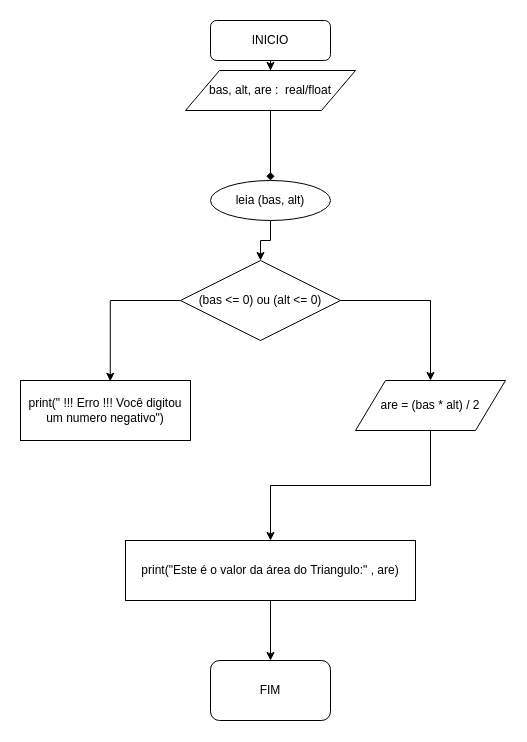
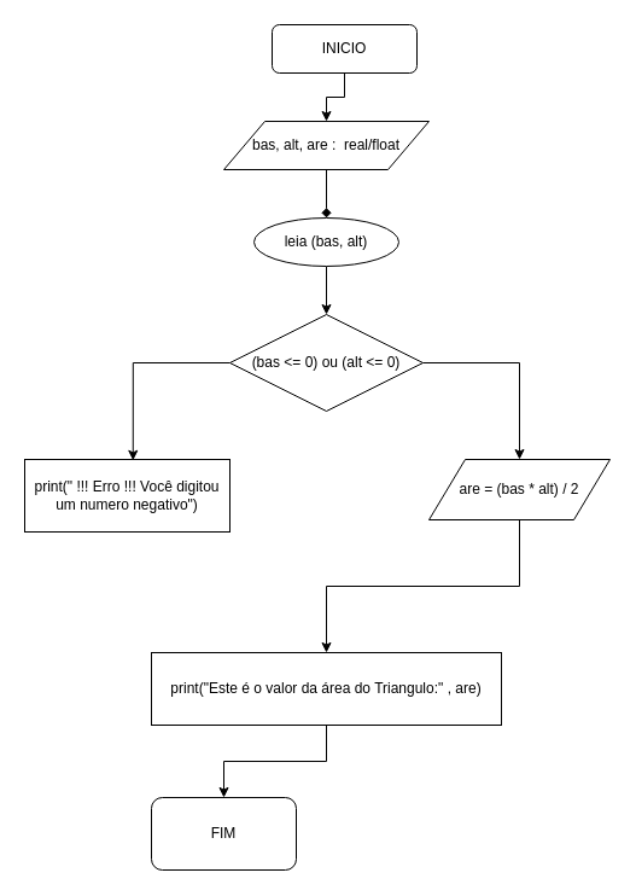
- <mxCell id="3" value="INICIO" style="rounded=1;whiteSpace=wrap;html=1;" parent="1" vertex="1"><mxGeometry x="210" y="20" width="120" height="40" as="geometry" /></mxCell>
+ <mxCell id="3" value="INICIO" style="rounded=1;whiteSpace=wrap;html=1;" parent="1" vertex="1"><mxGeometry x="225" y="20" width="120" height="40" as="geometry" /></mxCell>
- <mxCell id="5" value="bas, alt, are :&amp;nbsp; real/float" style="shape=parallelogram;perimeter=parallelogramPerimeter;whiteSpace=wrap;html=1;" parent="1" vertex="1"><mxGeometry x="185" y="70" width="170" height="40" as="geometry" /></mxCell>
+ <mxCell id="5" value="bas, alt, are :&amp;nbsp; real/float" style="shape=parallelogram;perimeter=parallelogramPerimeter;whiteSpace=wrap;html=1;" parent="1" vertex="1"><mxGeometry x="185" y="100" width="170" height="40" as="geometry" /></mxCell>
- <mxCell id="10" value="(bas &amp;lt;= 0) ou (alt &amp;lt;= 0)" style="rhombus;whiteSpace=wrap;html=1;" parent="1" vertex="1"><mxGeometry x="180" y="260" width="160" height="80" as="geometry" /></mxCell>
+ <mxCell id="10" value="(bas &amp;lt;= 0) ou (alt &amp;lt;= 0)" style="rhombus;whiteSpace=wrap;html=1;" parent="1" vertex="1"><mxGeometry x="190" y="260" width="160" height="80" as="geometry" /></mxCell>
- <mxCell id="16" value="FIM" style="rounded=1;whiteSpace=wrap;html=1;" parent="1" vertex="1"><mxGeometry x="210" y="660" width="120" height="60" as="geometry" /></mxCell>
+ <mxCell id="16" value="FIM" style="rounded=1;whiteSpace=wrap;html=1;" parent="1" vertex="1"><mxGeometry x="125" y="660" width="120" height="60" as="geometry" /></mxCell>
